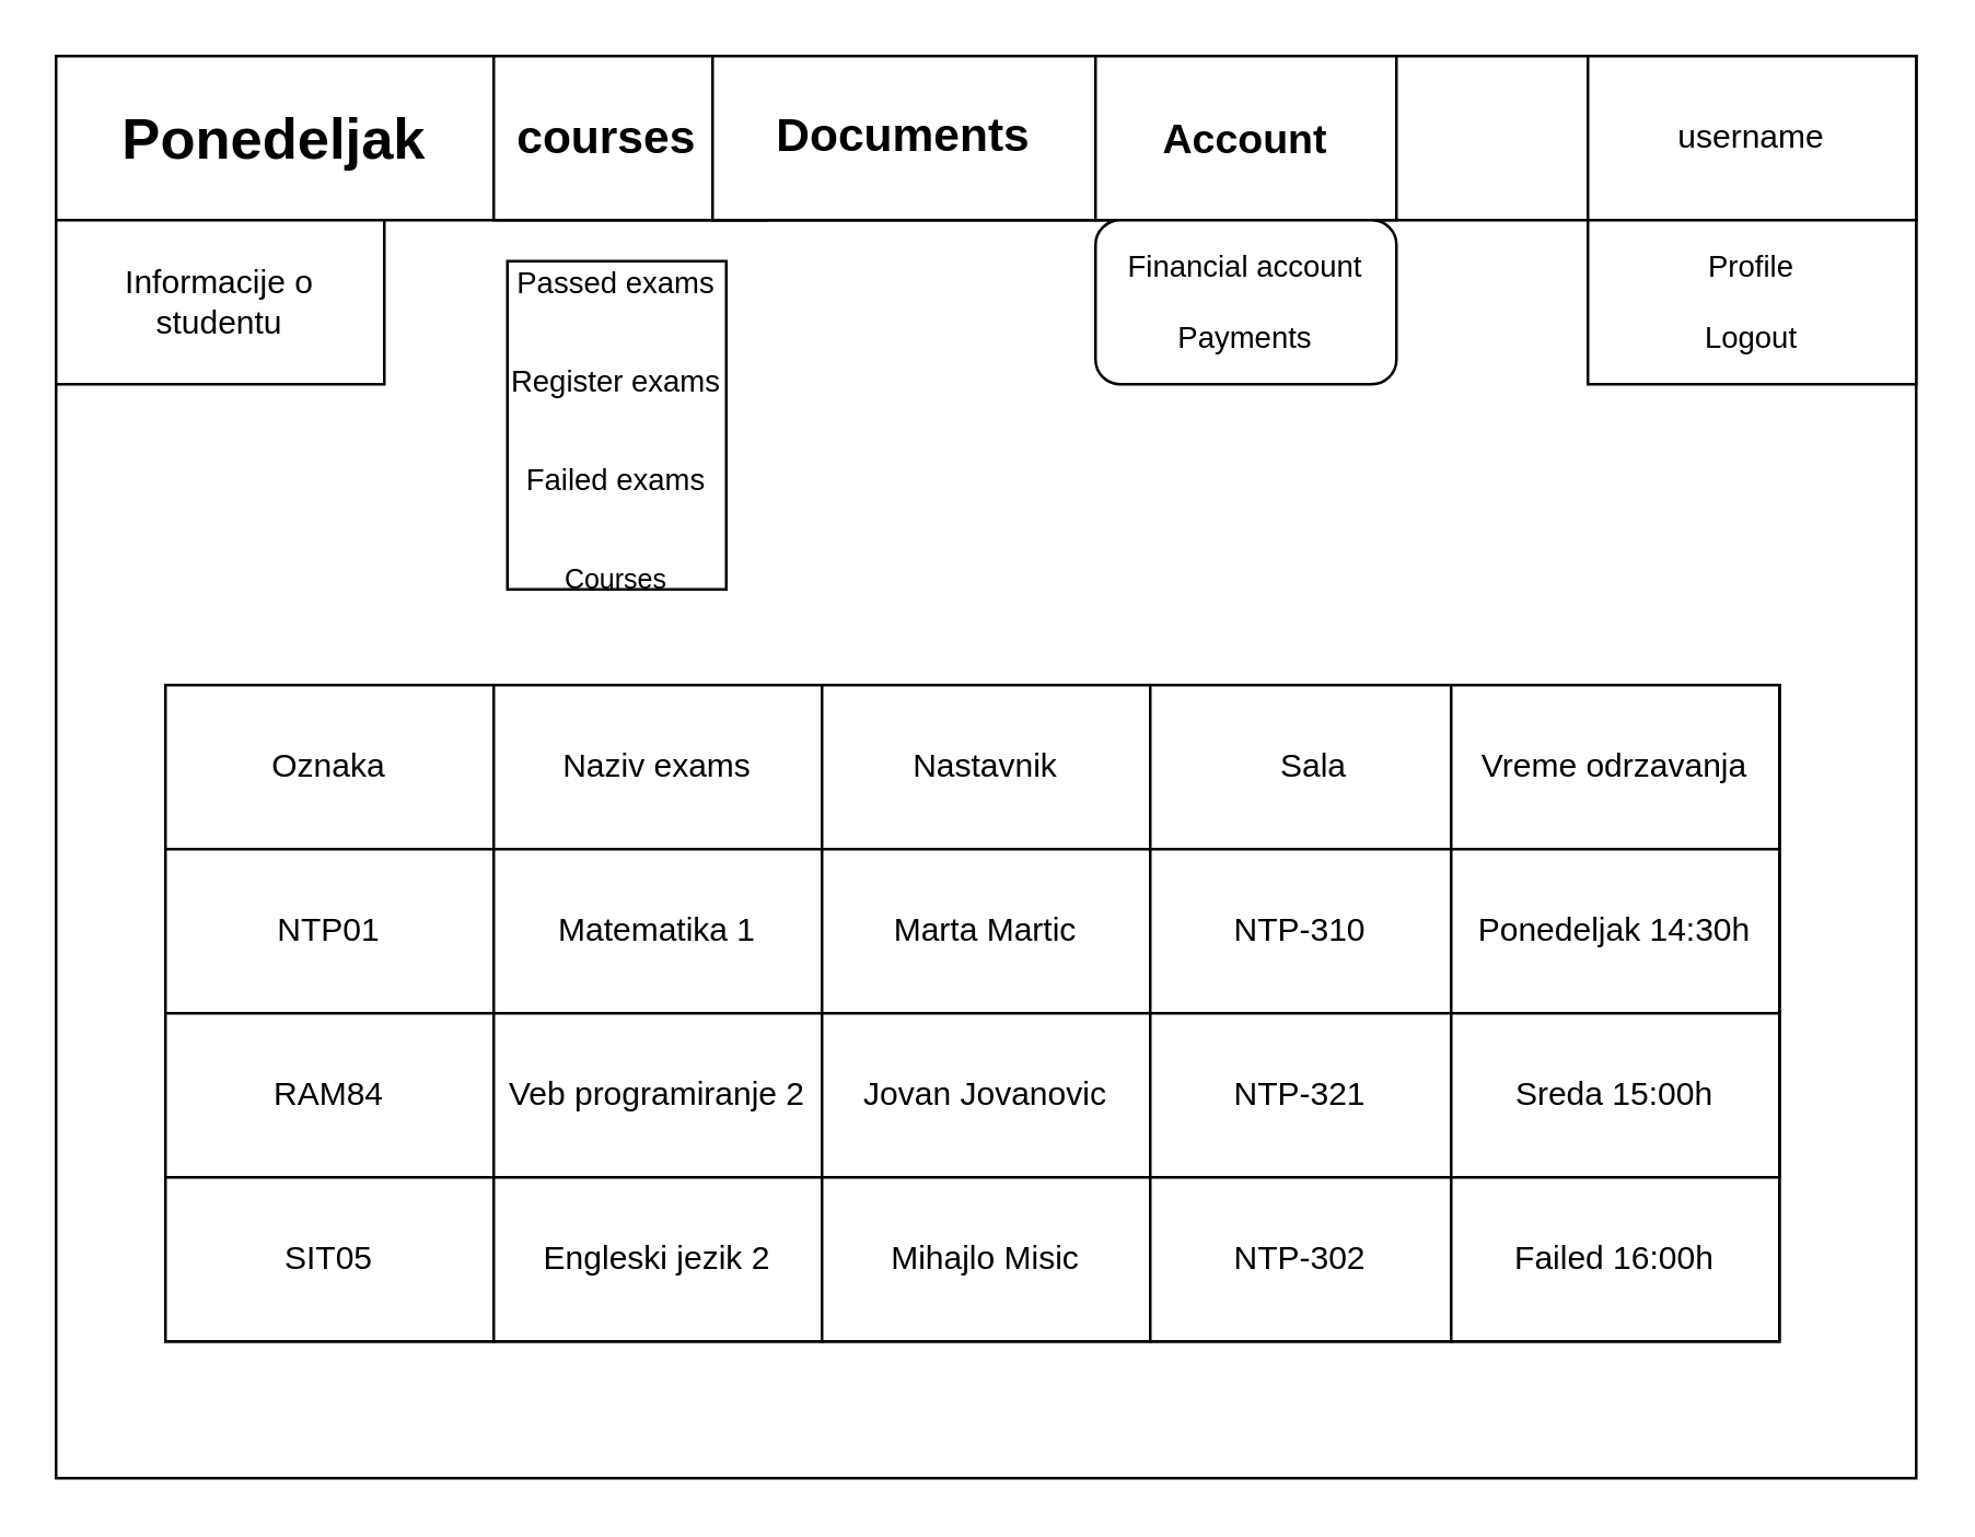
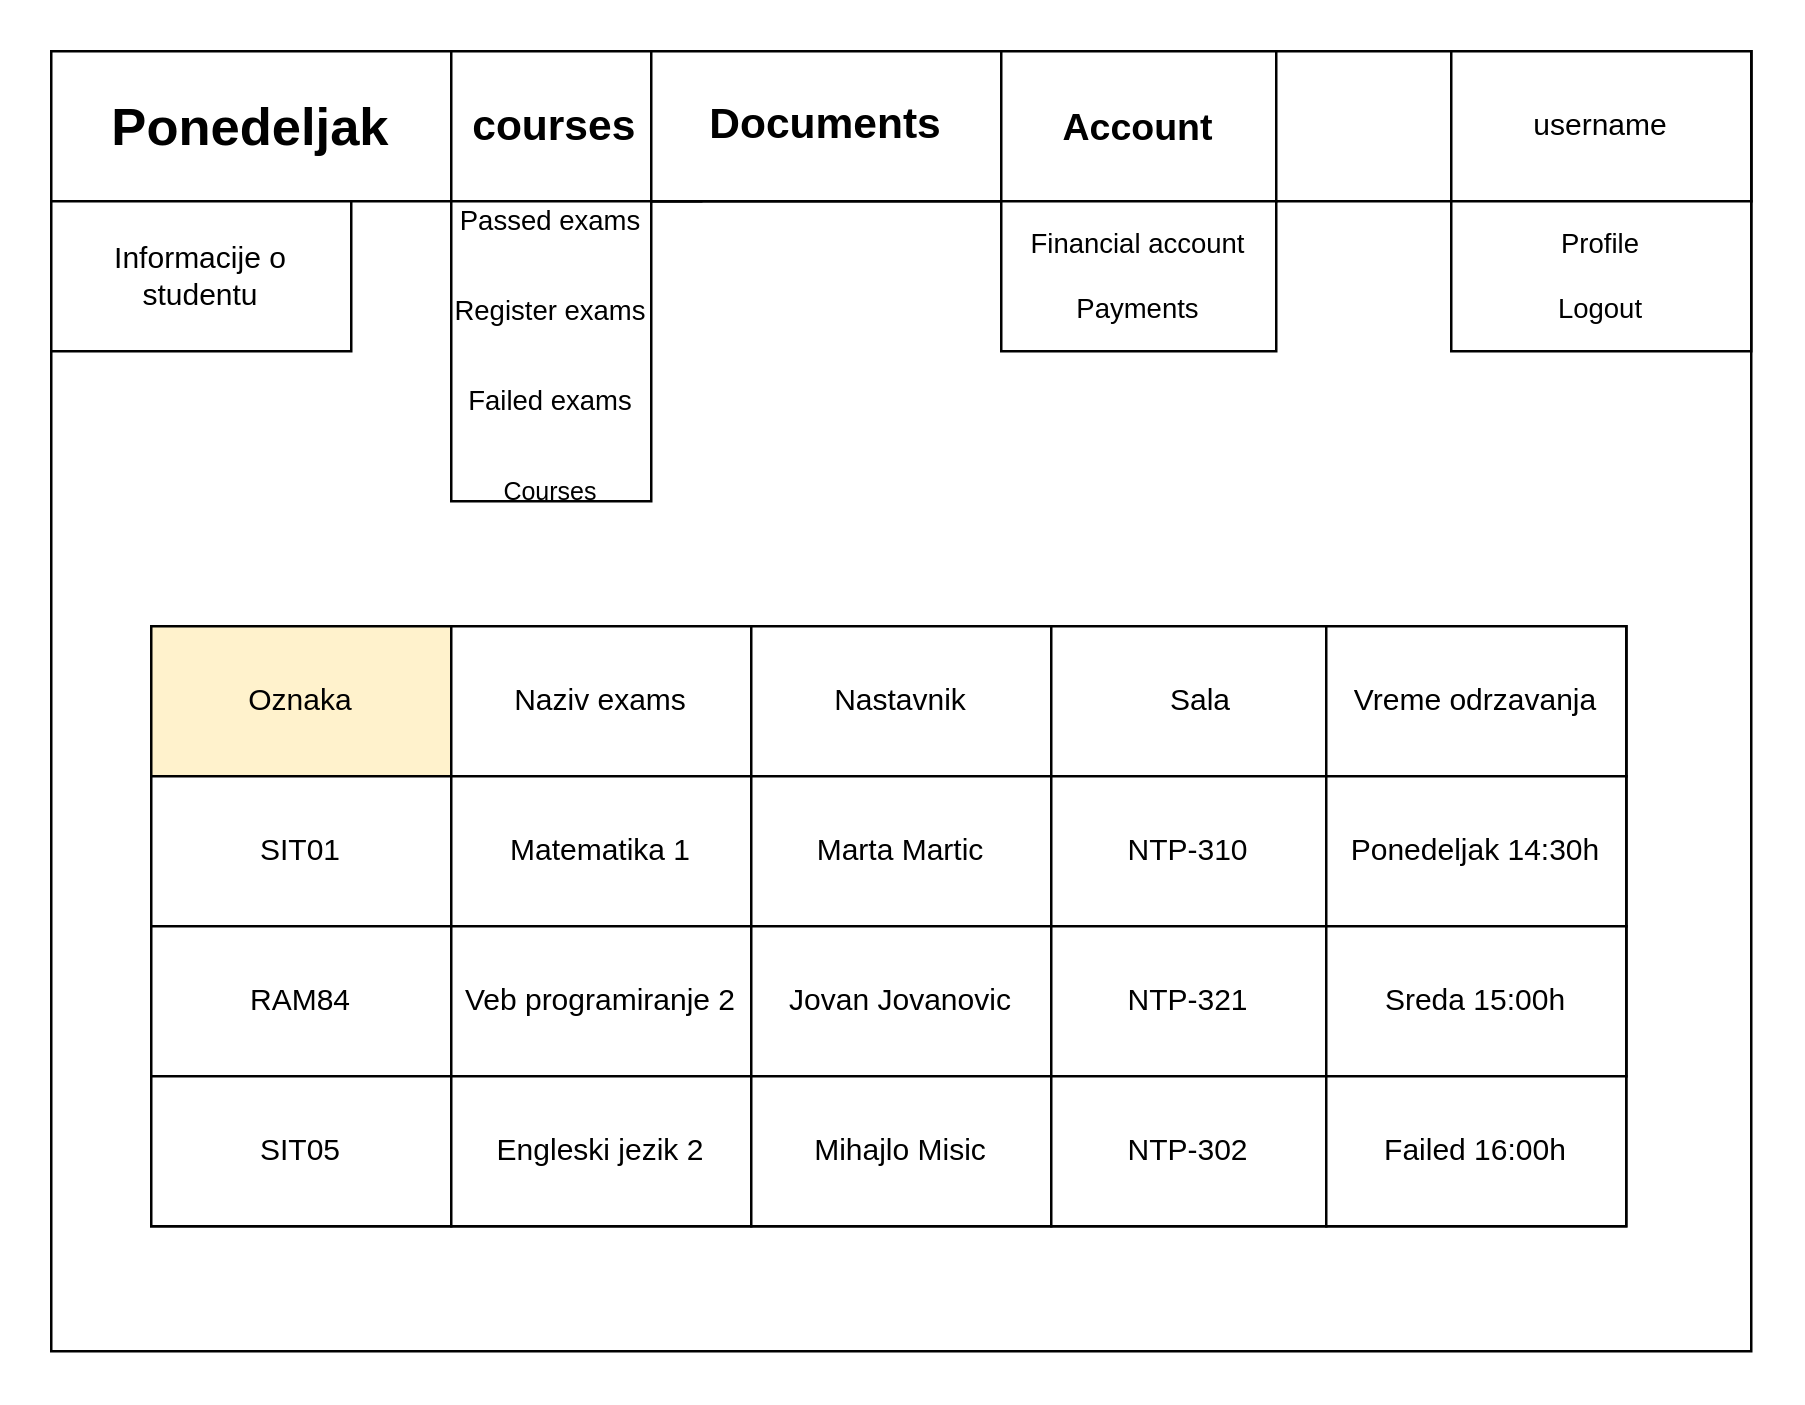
- <mxCell id="11" value="Financial account&lt;br&gt;&lt;br&gt;Payments" style="whiteSpace=wrap;html=1;fontSize=11;rounded=1;" parent="1" vertex="1"><mxGeometry x="400" y="80" width="110" height="60" as="geometry" /></mxCell>
+ <mxCell id="11" value="Financial account&lt;br&gt;&lt;br&gt;Payments" style="rounded=0;whiteSpace=wrap;html=1;fontSize=11;" parent="1" vertex="1"><mxGeometry x="400" y="80" width="110" height="60" as="geometry" /></mxCell>
- <mxCell id="10" value="&lt;font style=&quot;font-size: 11px&quot;&gt;Passed exams&lt;br&gt;&lt;br&gt;&lt;/font&gt;&lt;font style=&quot;font-size: 11px&quot;&gt;Register exams&lt;br&gt;&lt;br&gt;&lt;/font&gt;&lt;font style=&quot;font-size: 11px&quot;&gt;Failed exams&lt;br&gt;&lt;br&gt;&lt;/font&gt;&lt;font size=&quot;1&quot;&gt;Courses&lt;/font&gt;" style="rounded=0;whiteSpace=wrap;html=1;fontSize=15;align=center;" parent="1" vertex="1"><mxGeometry x="185" y="95" width="80" height="120" as="geometry" /></mxCell>
+ <mxCell id="10" value="&lt;font style=&quot;font-size: 11px&quot;&gt;Passed exams&lt;br&gt;&lt;br&gt;&lt;/font&gt;&lt;font style=&quot;font-size: 11px&quot;&gt;Register exams&lt;br&gt;&lt;br&gt;&lt;/font&gt;&lt;font style=&quot;font-size: 11px&quot;&gt;Failed exams&lt;br&gt;&lt;br&gt;&lt;/font&gt;&lt;font size=&quot;1&quot;&gt;Courses&lt;/font&gt;" style="rounded=0;whiteSpace=wrap;html=1;fontSize=15;align=center;" parent="1" vertex="1"><mxGeometry x="180" y="80" width="80" height="120" as="geometry" /></mxCell>
- <mxCell id="17" value="Oznaka" style="rounded=0;whiteSpace=wrap;html=1;" parent="1" vertex="1"><mxGeometry x="60" y="250" width="120" height="60" as="geometry" /></mxCell>
+ <mxCell id="17" value="Oznaka" style="rounded=0;whiteSpace=wrap;html=1;fillColor=#fff2cc;" parent="1" vertex="1"><mxGeometry x="60" y="250" width="120" height="60" as="geometry" /></mxCell>
- <mxCell id="22" value="NTP01" style="rounded=0;whiteSpace=wrap;html=1;" parent="1" vertex="1"><mxGeometry x="60" y="310" width="120" height="60" as="geometry" /></mxCell>
+ <mxCell id="22" value="SIT01" style="rounded=0;whiteSpace=wrap;html=1;" parent="1" vertex="1"><mxGeometry x="60" y="310" width="120" height="60" as="geometry" /></mxCell>
